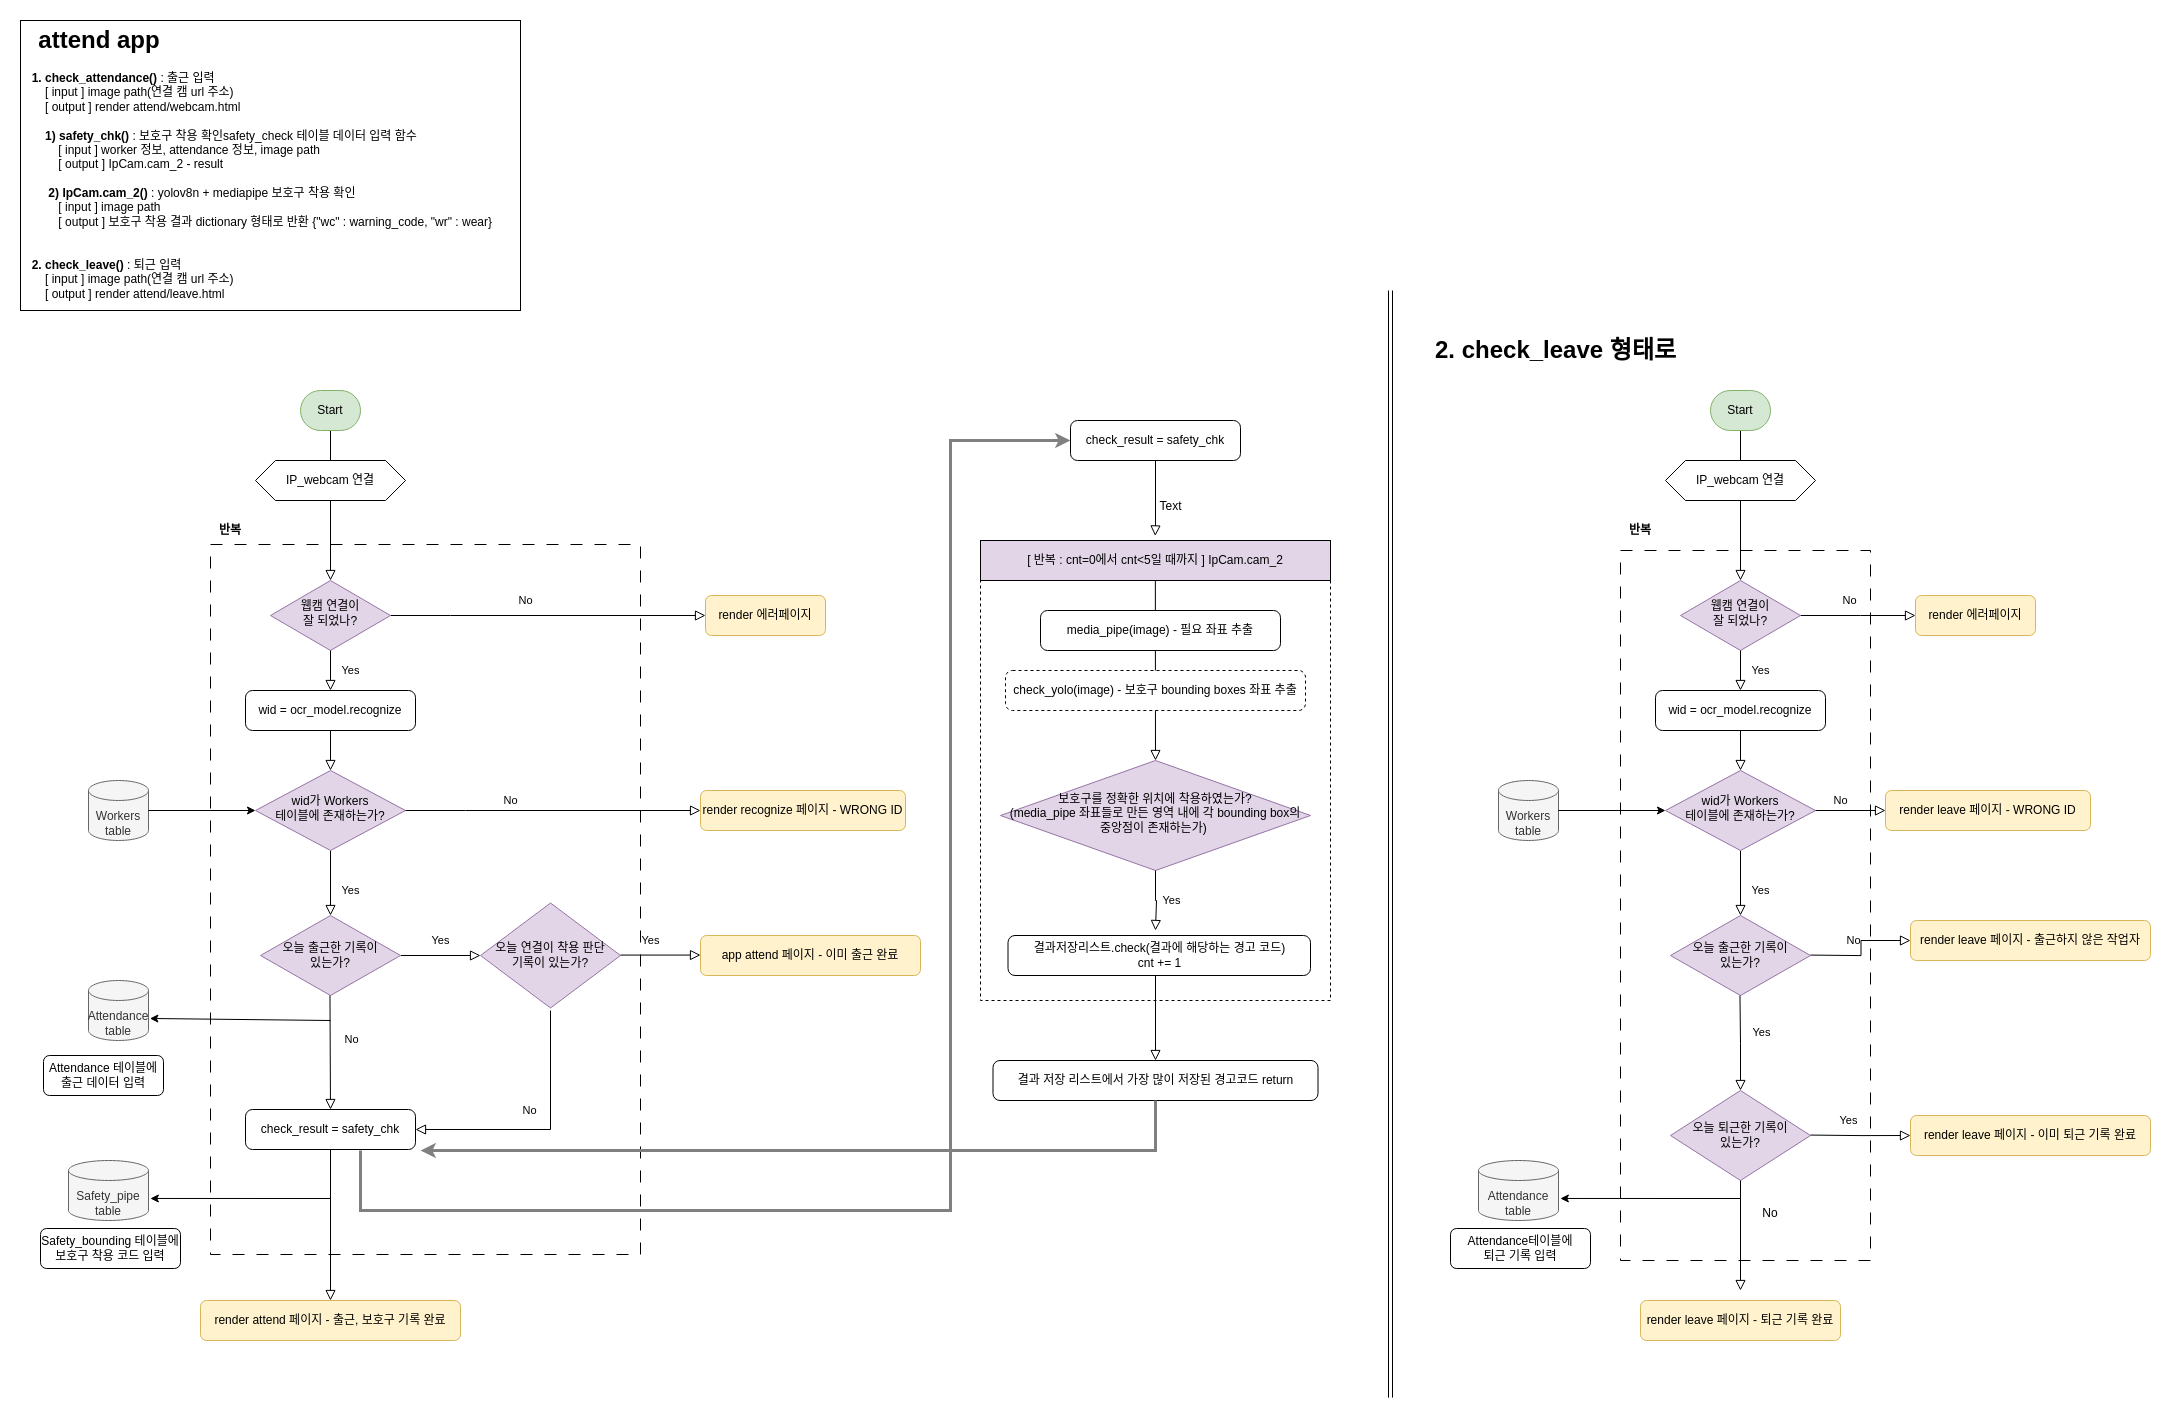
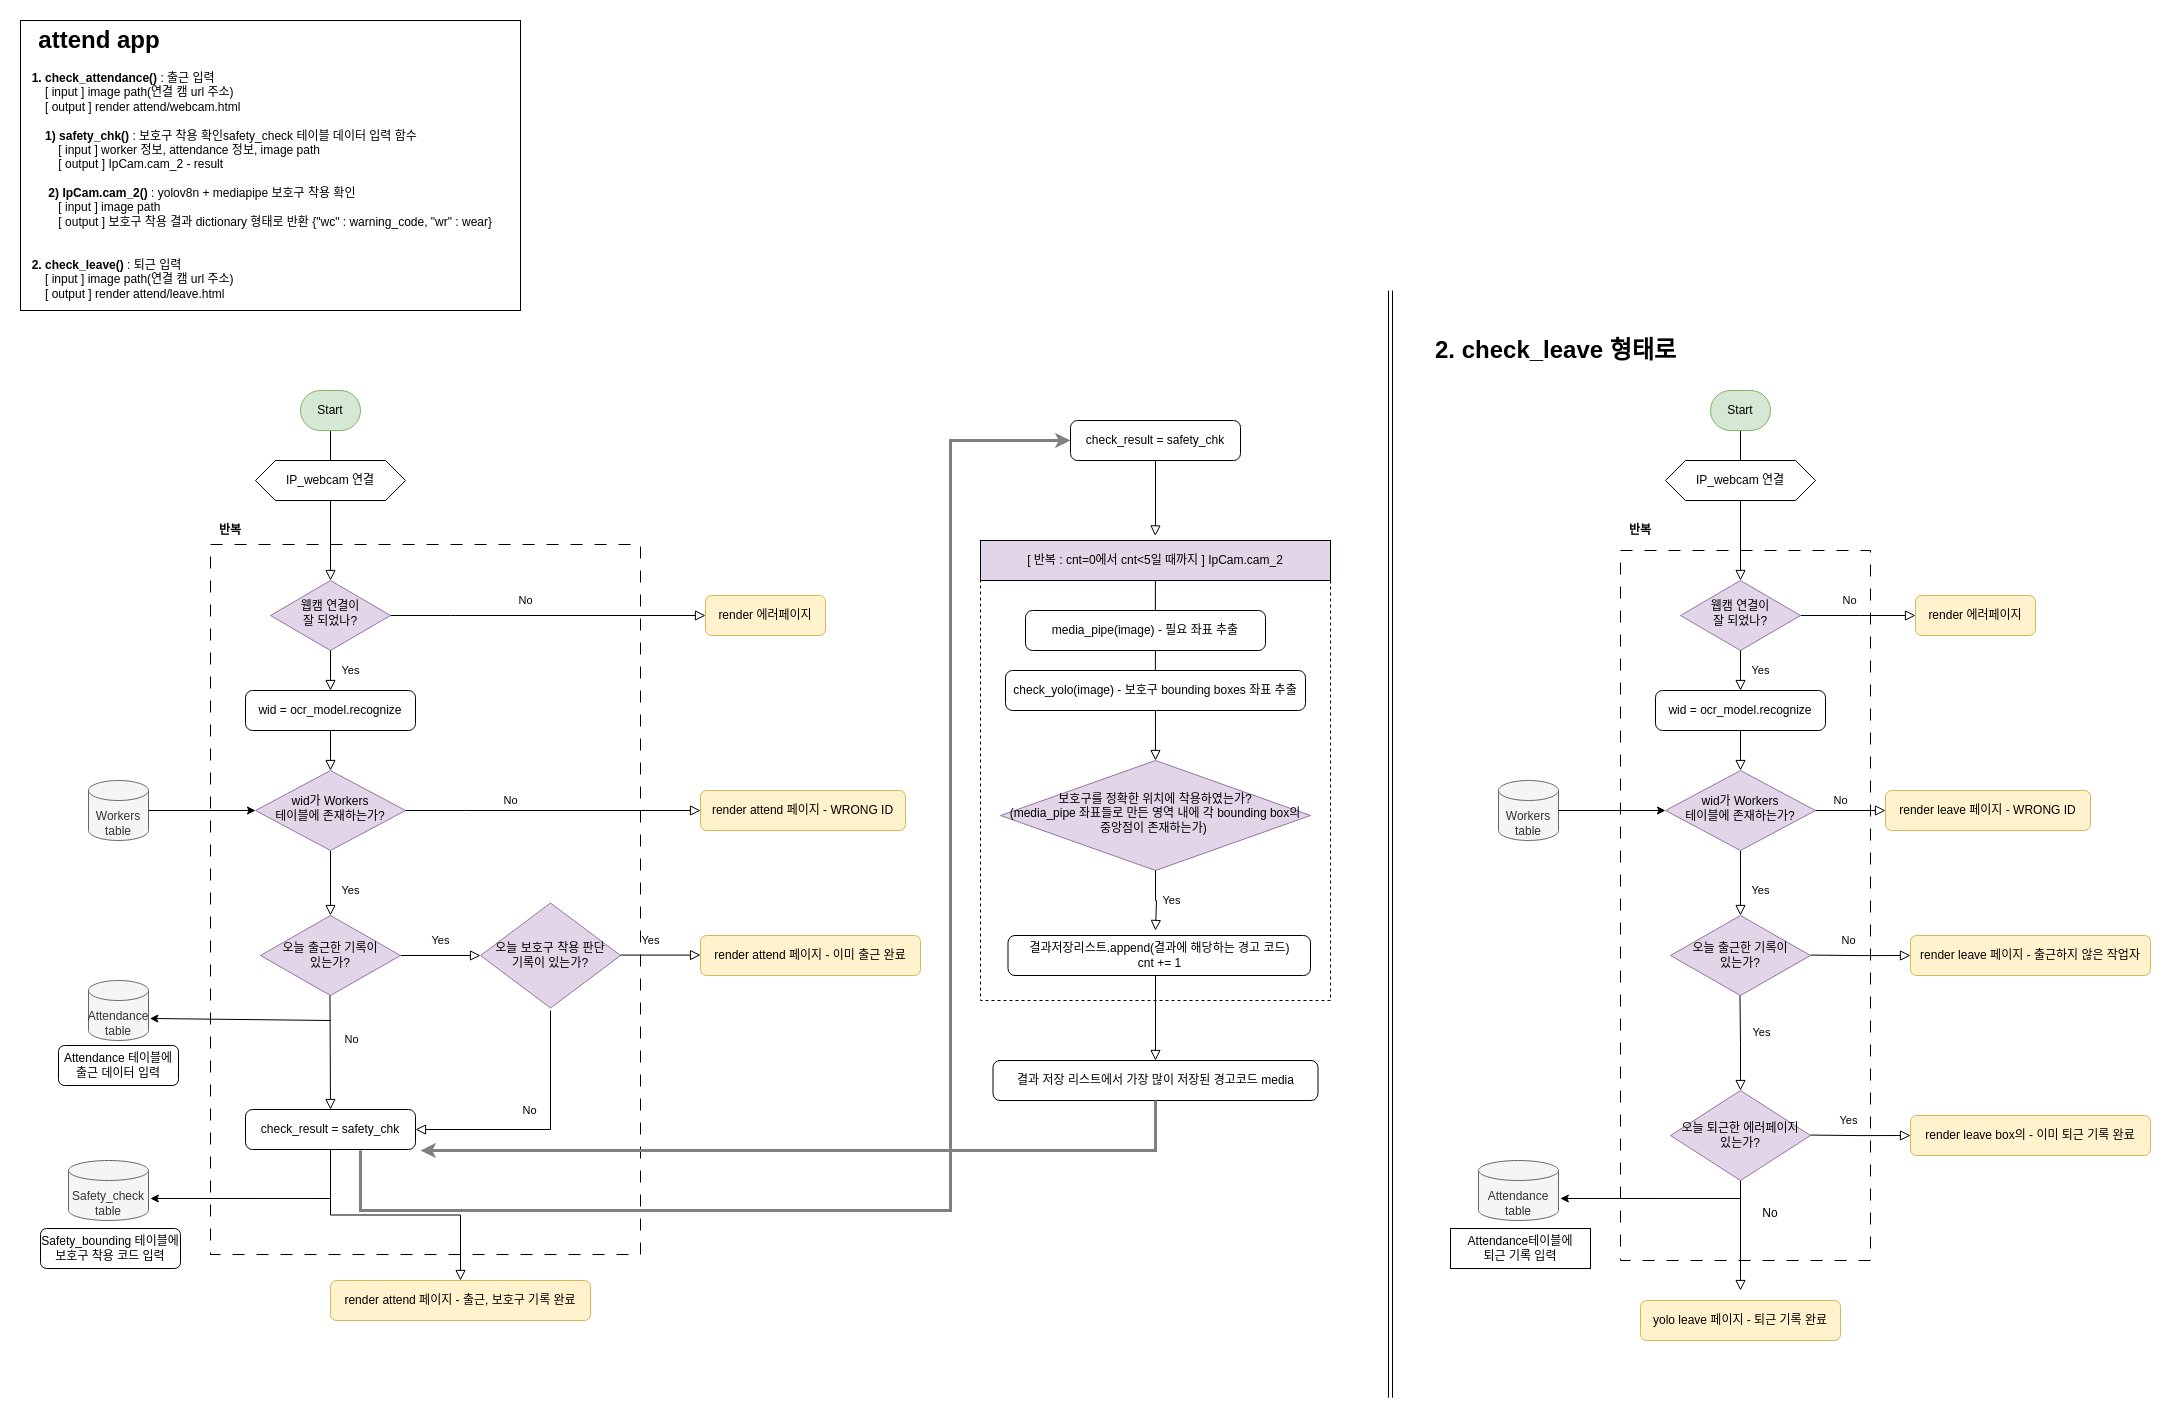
- <mxCell id="86" value="Text" style="text;html=1;align=center;verticalAlign=middle;resizable=0;points=[];autosize=1;" parent="1" vertex="1"><mxGeometry x="1145" y="491" width="50" height="30" as="geometry" /></mxCell>
- <mxCell id="77" value="media_pipe(image) - 필요 좌표 추출" style="rounded=1;whiteSpace=wrap;html=1;absoluteArcSize=1;arcSize=14;strokeWidth=1;" parent="1" vertex="1"><mxGeometry x="1040" y="610" width="240" height="40" as="geometry" /></mxCell>
+ <mxCell id="77" value="media_pipe(image) - 필요 좌표 추출" style="rounded=1;whiteSpace=wrap;html=1;absoluteArcSize=1;arcSize=14;strokeWidth=1;" parent="1" vertex="1"><mxGeometry x="1025" y="610" width="240" height="40" as="geometry" /></mxCell>
- <mxCell id="78" value="check_yolo(image) - 보호구 bounding boxes 좌표 추출" style="rounded=1;whiteSpace=wrap;html=1;absoluteArcSize=1;arcSize=14;strokeWidth=1;dashed=1;" parent="1" vertex="1"><mxGeometry x="1005" y="670" width="300" height="40" as="geometry" /></mxCell>
+ <mxCell id="78" value="check_yolo(image) - 보호구 bounding boxes 좌표 추출" style="rounded=1;whiteSpace=wrap;html=1;absoluteArcSize=1;arcSize=14;strokeWidth=1;" parent="1" vertex="1"><mxGeometry x="1005" y="670" width="300" height="40" as="geometry" /></mxCell>
- <mxCell id="27" value="render recognize 페이지 - WRONG ID" style="rounded=1;whiteSpace=wrap;html=1;fontSize=12;glass=0;strokeWidth=1;shadow=0;fillColor=#fff2cc;strokeColor=#d6b656;" parent="1" vertex="1"><mxGeometry x="700" y="790" width="205" height="40" as="geometry" /></mxCell>
+ <mxCell id="27" value="render attend 페이지 - WRONG ID" style="rounded=1;whiteSpace=wrap;html=1;fontSize=12;glass=0;strokeWidth=1;shadow=0;fillColor=#fff2cc;strokeColor=#d6b656;" parent="1" vertex="1"><mxGeometry x="700" y="790" width="205" height="40" as="geometry" /></mxCell>
- <mxCell id="62" value="render leave 페이지 - 출근하지 않은 작업자" style="rounded=1;whiteSpace=wrap;html=1;fontSize=12;glass=0;strokeWidth=1;shadow=0;fillColor=#fff2cc;strokeColor=#d6b656;" parent="1" vertex="1"><mxGeometry x="1910" y="920" width="240" height="40" as="geometry" /></mxCell>
+ <mxCell id="62" value="render leave 페이지 - 출근하지 않은 작업자" style="rounded=1;whiteSpace=wrap;html=1;fontSize=12;glass=0;strokeWidth=1;shadow=0;fillColor=#fff2cc;strokeColor=#d6b656;" parent="1" vertex="1"><mxGeometry x="1910" y="935" width="240" height="40" as="geometry" /></mxCell>
- <mxCell id="25" value="오늘 연결이 착용 판단&lt;br&gt;기록이 있는가?" style="strokeWidth=1;html=1;shape=mxgraph.flowchart.decision;whiteSpace=wrap;fillColor=#e1d5e7;strokeColor=#9673a6;" parent="1" vertex="1"><mxGeometry x="480" y="902.5" width="140" height="105" as="geometry" /></mxCell>
+ <mxCell id="25" value="오늘 보호구 착용 판단&lt;br&gt;기록이 있는가?" style="strokeWidth=1;html=1;shape=mxgraph.flowchart.decision;whiteSpace=wrap;fillColor=#e1d5e7;strokeColor=#9673a6;" parent="1" vertex="1"><mxGeometry x="480" y="902.5" width="140" height="105" as="geometry" /></mxCell>
- <mxCell id="33" value="app attend 페이지 - 이미 출근 완료" style="rounded=1;whiteSpace=wrap;html=1;fontSize=12;glass=0;strokeWidth=1;shadow=0;fillColor=#fff2cc;strokeColor=#d6b656;" parent="1" vertex="1"><mxGeometry x="700" y="935" width="220" height="40" as="geometry" /></mxCell>
+ <mxCell id="33" value="render attend 페이지 - 이미 출근 완료" style="rounded=1;whiteSpace=wrap;html=1;fontSize=12;glass=0;strokeWidth=1;shadow=0;fillColor=#fff2cc;strokeColor=#d6b656;" parent="1" vertex="1"><mxGeometry x="700" y="935" width="220" height="40" as="geometry" /></mxCell>
- <mxCell id="81" value="결과저장리스트.check(결과에 해당하는 경고 코드)&lt;br&gt;cnt += 1" style="rounded=1;whiteSpace=wrap;html=1;absoluteArcSize=1;arcSize=14;strokeWidth=1;" parent="1" vertex="1"><mxGeometry x="1007.5" y="935" width="302.5" height="40" as="geometry" /></mxCell>
+ <mxCell id="81" value="결과저장리스트.append(결과에 해당하는 경고 코드)&lt;br&gt;cnt += 1" style="rounded=1;whiteSpace=wrap;html=1;absoluteArcSize=1;arcSize=14;strokeWidth=1;" parent="1" vertex="1"><mxGeometry x="1007.5" y="935" width="302.5" height="40" as="geometry" /></mxCell>
- <mxCell id="24" value="Attendance 테이블에&lt;br&gt;출근 데이터 입력" style="rounded=1;whiteSpace=wrap;html=1;fontSize=12;glass=0;strokeWidth=1;shadow=0;" parent="1" vertex="1"><mxGeometry x="43" y="1055" width="120" height="40" as="geometry" /></mxCell>
+ <mxCell id="24" value="Attendance 테이블에&lt;br&gt;출근 데이터 입력" style="rounded=1;whiteSpace=wrap;html=1;fontSize=12;glass=0;strokeWidth=1;shadow=0;" parent="1" vertex="1"><mxGeometry x="58" y="1045" width="120" height="40" as="geometry" /></mxCell>
- <mxCell id="83" value="결과 저장 리스트에서 가장 많이 저장된 경고코드 return" style="rounded=1;whiteSpace=wrap;html=1;absoluteArcSize=1;arcSize=14;strokeWidth=1;" parent="1" vertex="1"><mxGeometry x="992.5" y="1060" width="325" height="40" as="geometry" /></mxCell>
+ <mxCell id="83" value="결과 저장 리스트에서 가장 많이 저장된 경고코드 media" style="rounded=1;whiteSpace=wrap;html=1;absoluteArcSize=1;arcSize=14;strokeWidth=1;" parent="1" vertex="1"><mxGeometry x="992.5" y="1060" width="325" height="40" as="geometry" /></mxCell>
- <mxCell id="57" value="오늘 퇴근한 기록이&lt;br&gt;있는가?" style="strokeWidth=1;html=1;shape=mxgraph.flowchart.decision;whiteSpace=wrap;fillColor=#e1d5e7;strokeColor=#9673a6;" parent="1" vertex="1"><mxGeometry x="1670" y="1090" width="140" height="90" as="geometry" /></mxCell>
+ <mxCell id="57" value="오늘 퇴근한 에러페이지&lt;br&gt;있는가?" style="strokeWidth=1;html=1;shape=mxgraph.flowchart.decision;whiteSpace=wrap;fillColor=#e1d5e7;strokeColor=#9673a6;" parent="1" vertex="1"><mxGeometry x="1670" y="1090" width="140" height="90" as="geometry" /></mxCell>
- <mxCell id="71" value="render leave 페이지 - 이미 퇴근 기록 완료" style="rounded=1;whiteSpace=wrap;html=1;fontSize=12;glass=0;strokeWidth=1;shadow=0;fillColor=#fff2cc;strokeColor=#d6b656;" parent="1" vertex="1"><mxGeometry x="1910" y="1115" width="240" height="40" as="geometry" /></mxCell>
+ <mxCell id="71" value="render leave box의 - 이미 퇴근 기록 완료" style="rounded=1;whiteSpace=wrap;html=1;fontSize=12;glass=0;strokeWidth=1;shadow=0;fillColor=#fff2cc;strokeColor=#d6b656;" parent="1" vertex="1"><mxGeometry x="1910" y="1115" width="240" height="40" as="geometry" /></mxCell>
- <mxCell id="36" value="Safety_pipe&lt;br&gt;table" style="strokeWidth=1;html=1;shape=mxgraph.flowchart.database;whiteSpace=wrap;verticalAlign=bottom;labelPosition=center;verticalLabelPosition=middle;align=center;fillColor=#f5f5f5;fontColor=#333333;strokeColor=#666666;" parent="1" vertex="1"><mxGeometry x="68" y="1160" width="80" height="60" as="geometry" /></mxCell>
+ <mxCell id="36" value="Safety_check&lt;br&gt;table" style="strokeWidth=1;html=1;shape=mxgraph.flowchart.database;whiteSpace=wrap;verticalAlign=bottom;labelPosition=center;verticalLabelPosition=middle;align=center;fillColor=#f5f5f5;fontColor=#333333;strokeColor=#666666;" parent="1" vertex="1"><mxGeometry x="68" y="1160" width="80" height="60" as="geometry" /></mxCell>
- <mxCell id="66" value="Attendance테이블에&lt;br&gt;퇴근 기록 입력" style="rounded=1;whiteSpace=wrap;html=1;fontSize=12;glass=0;strokeWidth=1;shadow=0;" parent="1" vertex="1"><mxGeometry x="1450" y="1228" width="140" height="40" as="geometry" /></mxCell>
+ <mxCell id="66" value="Attendance테이블에&lt;br&gt;퇴근 기록 입력" style="whiteSpace=wrap;html=1;fontSize=12;glass=0;strokeWidth=1;shadow=0;rounded=0;" parent="1" vertex="1"><mxGeometry x="1450" y="1228" width="140" height="40" as="geometry" /></mxCell>
- <mxCell id="35" value="render attend 페이지 - 출근, 보호구 기록 완료" style="rounded=1;whiteSpace=wrap;html=1;fontSize=12;glass=0;strokeWidth=1;shadow=0;fillColor=#fff2cc;strokeColor=#d6b656;" parent="1" vertex="1"><mxGeometry x="200" y="1300" width="260" height="40" as="geometry" /></mxCell>
+ <mxCell id="35" value="render attend 페이지 - 출근, 보호구 기록 완료" style="rounded=1;whiteSpace=wrap;html=1;fontSize=12;glass=0;strokeWidth=1;shadow=0;fillColor=#fff2cc;strokeColor=#d6b656;" parent="1" vertex="1"><mxGeometry x="330" y="1280" width="260" height="40" as="geometry" /></mxCell>
- <mxCell id="64" value="render leave 페이지 - 퇴근 기록 완료" style="rounded=1;whiteSpace=wrap;html=1;fontSize=12;glass=0;strokeWidth=1;shadow=0;fillColor=#fff2cc;strokeColor=#d6b656;" parent="1" vertex="1"><mxGeometry x="1640" y="1300" width="200" height="40" as="geometry" /></mxCell>
+ <mxCell id="64" value="yolo leave 페이지 - 퇴근 기록 완료" style="rounded=1;whiteSpace=wrap;html=1;fontSize=12;glass=0;strokeWidth=1;shadow=0;fillColor=#fff2cc;strokeColor=#d6b656;" parent="1" vertex="1"><mxGeometry x="1640" y="1300" width="200" height="40" as="geometry" /></mxCell>
